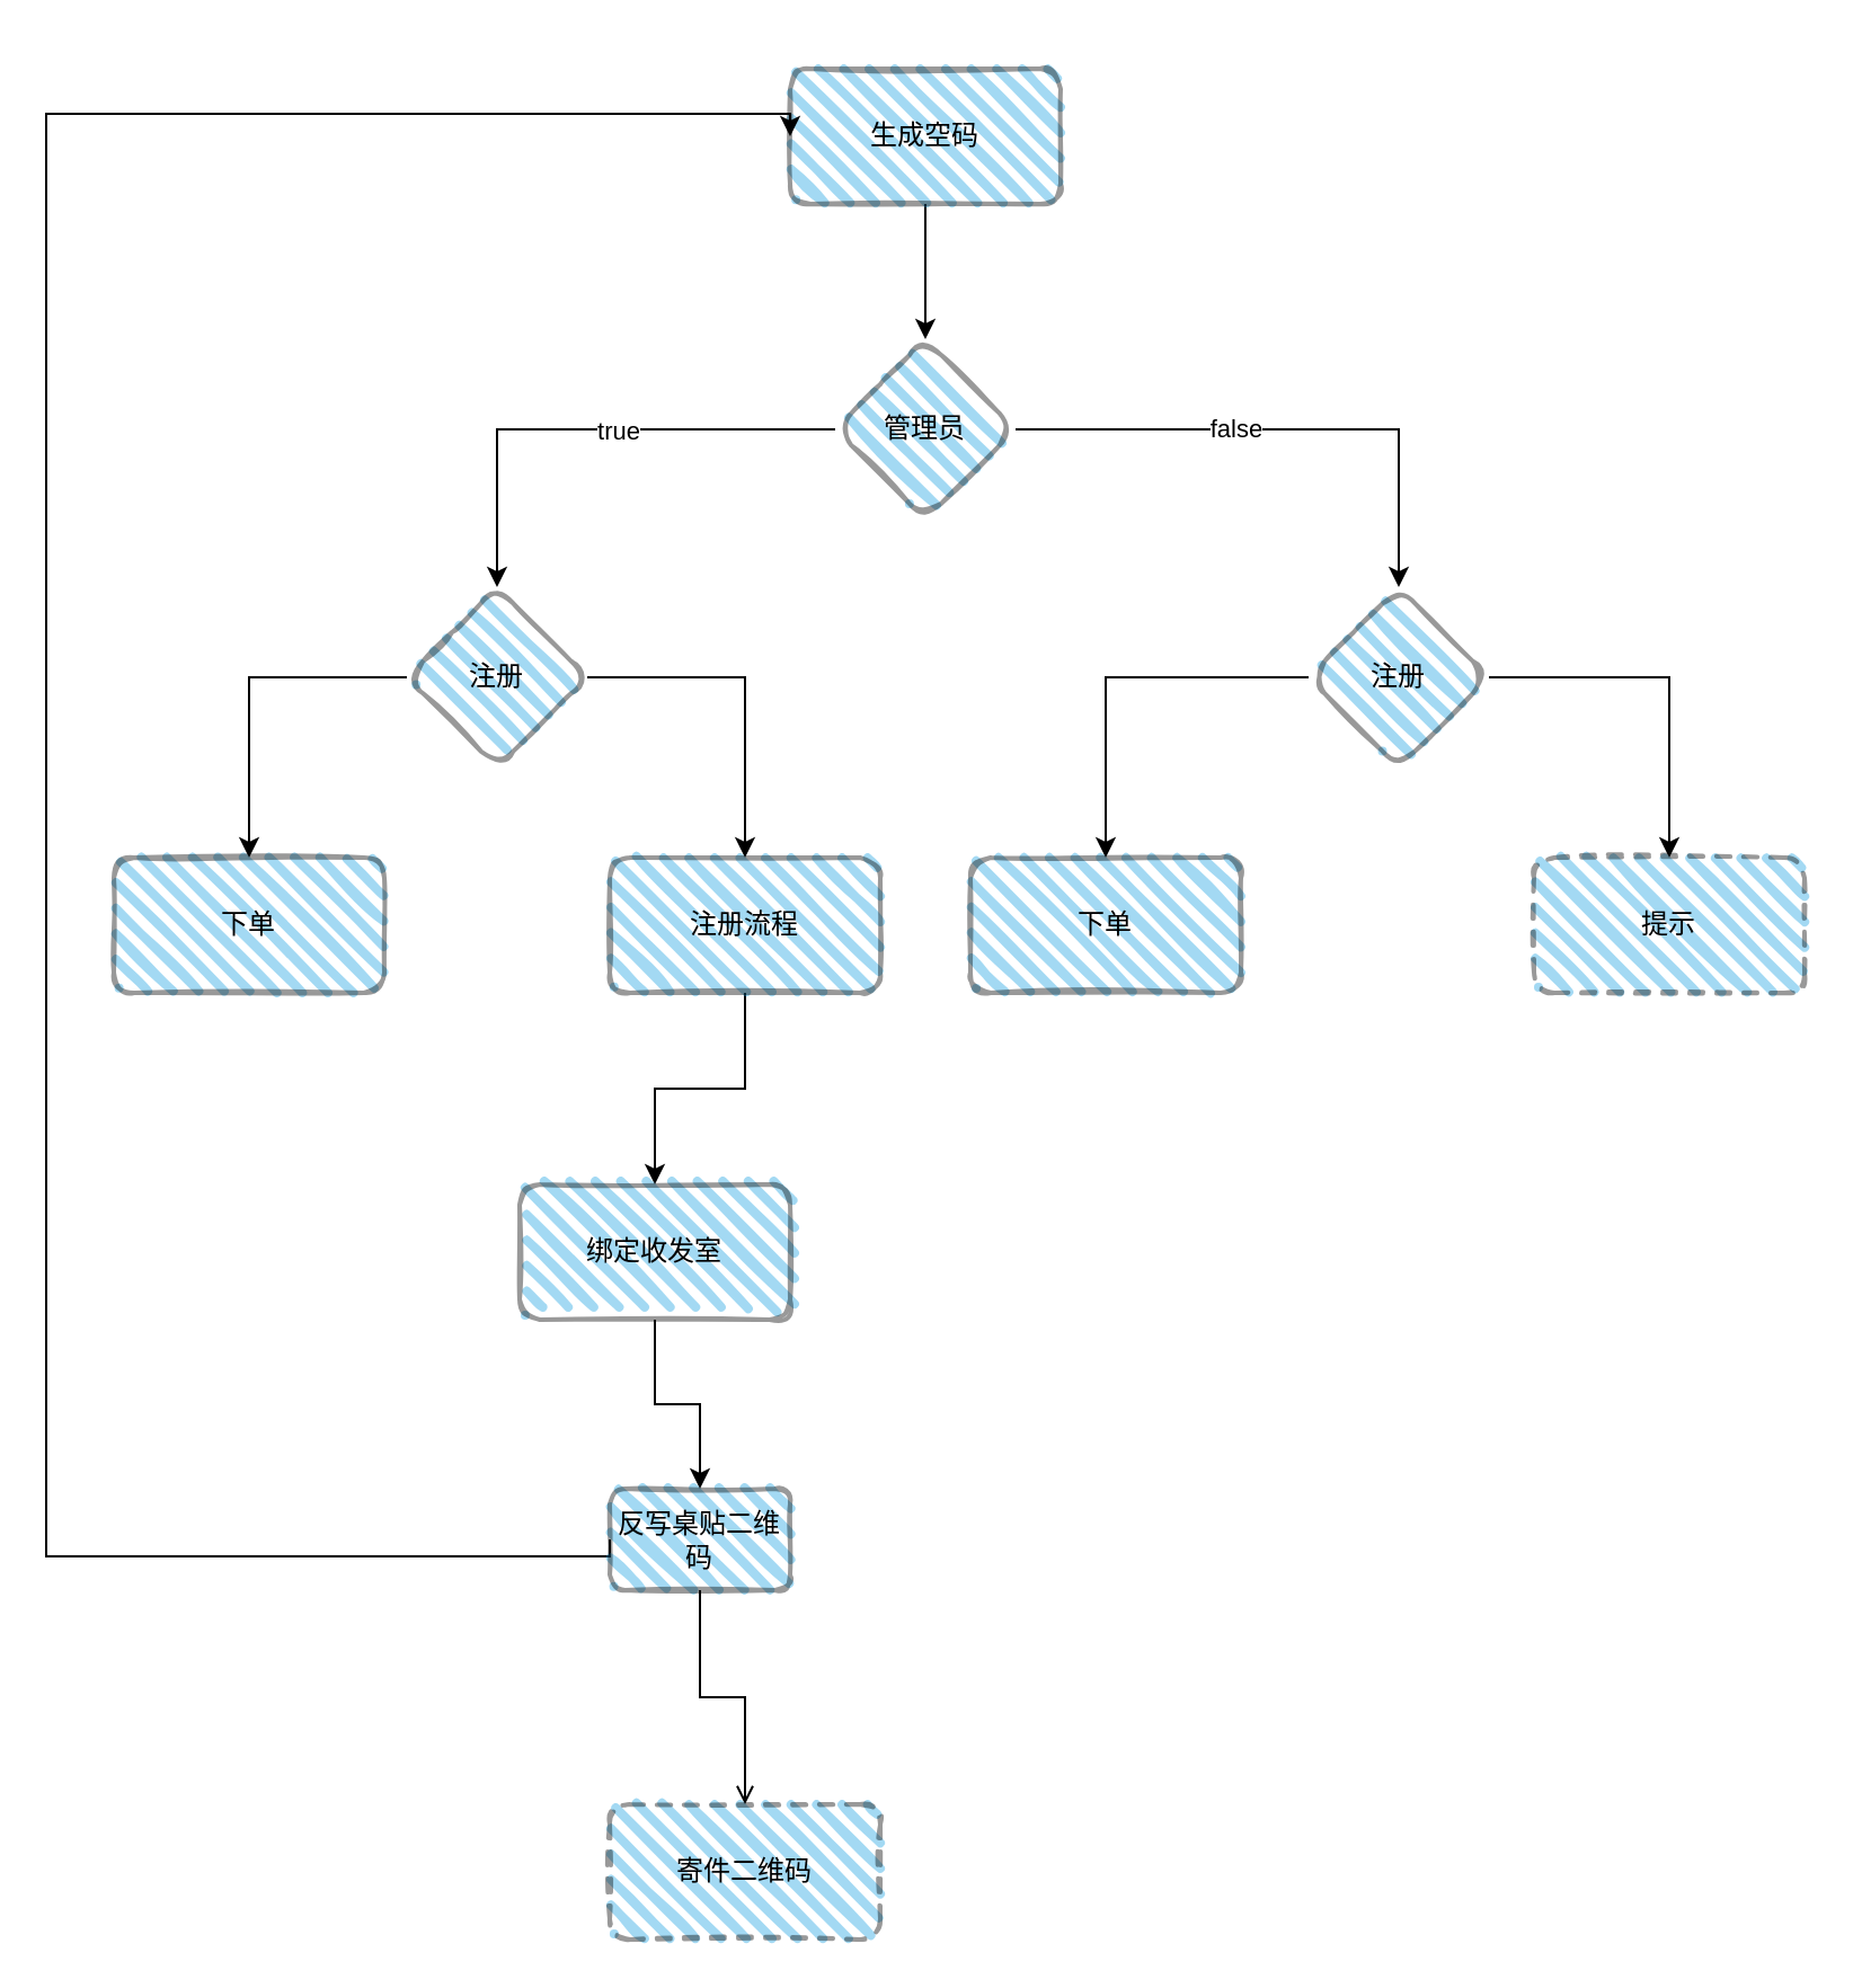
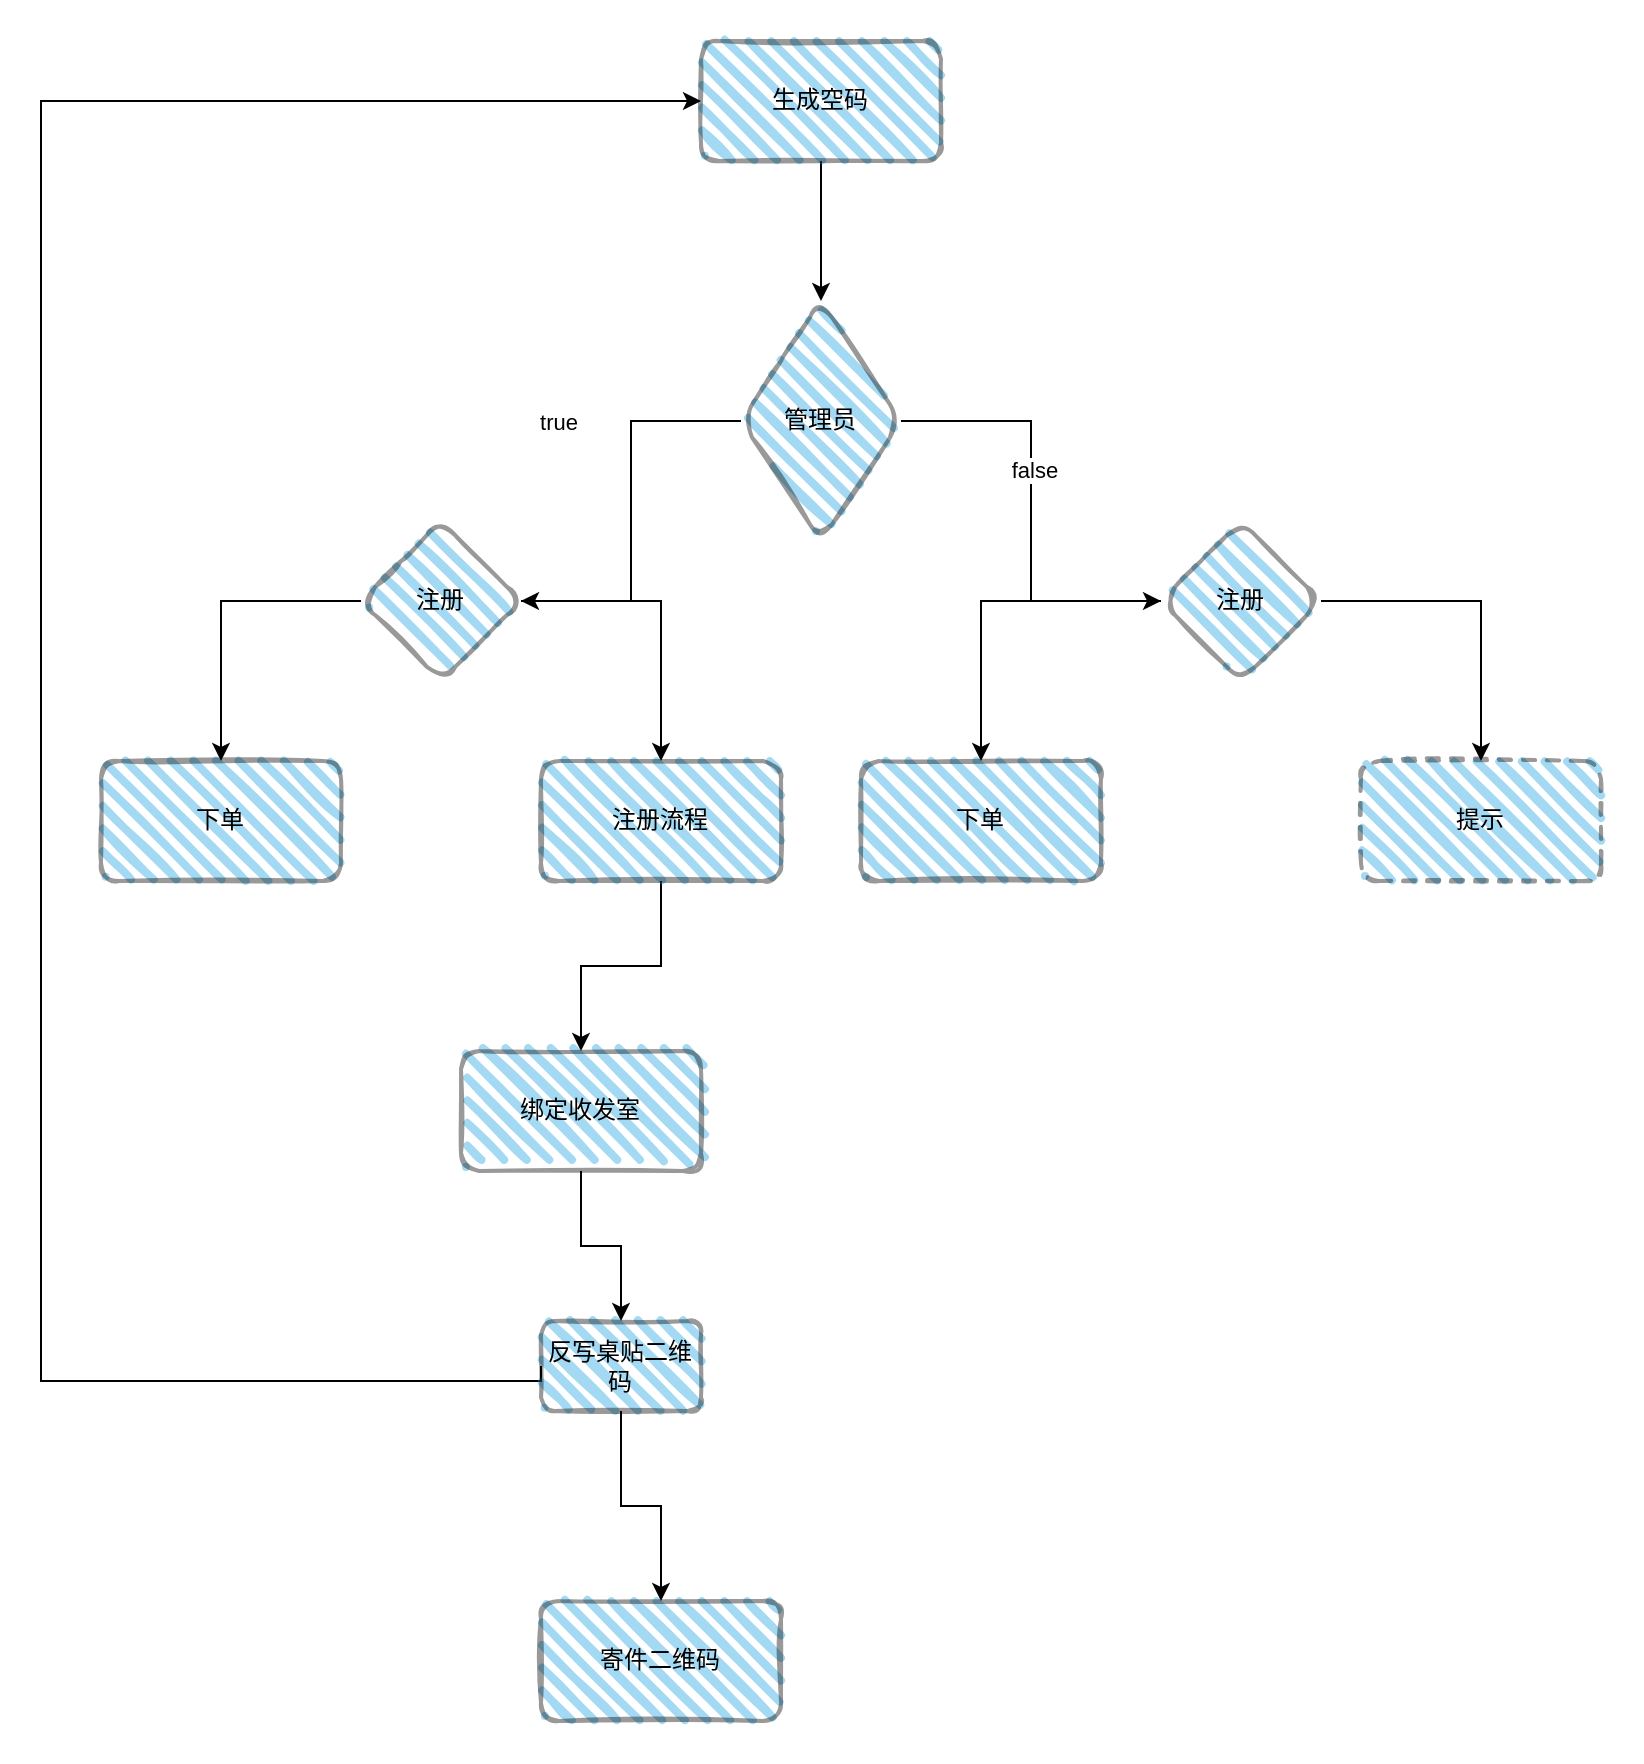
- <mxCell id="3" value="生成空码" style="rounded=1;whiteSpace=wrap;html=1;strokeWidth=2;fillWeight=4;hachureGap=8;hachureAngle=45;fillColor=#1ba1e2;sketch=1;opacity=40;" vertex="1" parent="1"><mxGeometry x="350" y="30" width="120" height="60" as="geometry" /></mxCell>
+ <mxCell id="3" value="生成空码" style="rounded=1;whiteSpace=wrap;html=1;strokeWidth=2;fillWeight=4;hachureGap=8;hachureAngle=45;fillColor=#1ba1e2;sketch=1;opacity=40;" vertex="1" parent="1"><mxGeometry x="350" y="20" width="120" height="60" as="geometry" /></mxCell>
- <mxCell id="8" value="管理员" style="rhombus;whiteSpace=wrap;html=1;rounded=1;strokeWidth=2;fillColor=#1ba1e2;opacity=40;sketch=1;fillWeight=4;hachureGap=8;hachureAngle=45;" vertex="1" parent="1"><mxGeometry x="370" y="150" width="80" height="80" as="geometry" /></mxCell>
+ <mxCell id="8" value="管理员" style="rhombus;whiteSpace=wrap;html=1;rounded=1;strokeWidth=2;fillColor=#1ba1e2;opacity=40;sketch=1;fillWeight=4;hachureGap=8;hachureAngle=45;" vertex="1" parent="1"><mxGeometry x="370" y="150" width="80" height="120" as="geometry" /></mxCell>
- <mxCell id="22" value="" style="edgeStyle=orthogonalEdgeStyle;rounded=0;orthogonalLoop=1;jettySize=auto;html=1;endArrow=open;" edge="1" parent="1" source="24" target="25"><mxGeometry relative="1" as="geometry" /></mxCell>
+ <mxCell id="22" value="" style="edgeStyle=orthogonalEdgeStyle;rounded=0;orthogonalLoop=1;jettySize=auto;html=1;" edge="1" parent="1" source="24" target="25"><mxGeometry relative="1" as="geometry" /></mxCell>
- <mxCell id="25" value="寄件二维码" style="whiteSpace=wrap;html=1;rounded=1;strokeWidth=2;fillColor=#1ba1e2;opacity=40;sketch=1;fillWeight=4;hachureGap=8;hachureAngle=45;dashed=1;" vertex="1" parent="1"><mxGeometry x="270" y="800" width="120" height="60" as="geometry" /></mxCell>
+ <mxCell id="25" value="寄件二维码" style="whiteSpace=wrap;html=1;rounded=1;strokeWidth=2;fillColor=#1ba1e2;opacity=40;sketch=1;fillWeight=4;hachureGap=8;hachureAngle=45;" vertex="1" parent="1"><mxGeometry x="270" y="800" width="120" height="60" as="geometry" /></mxCell>
